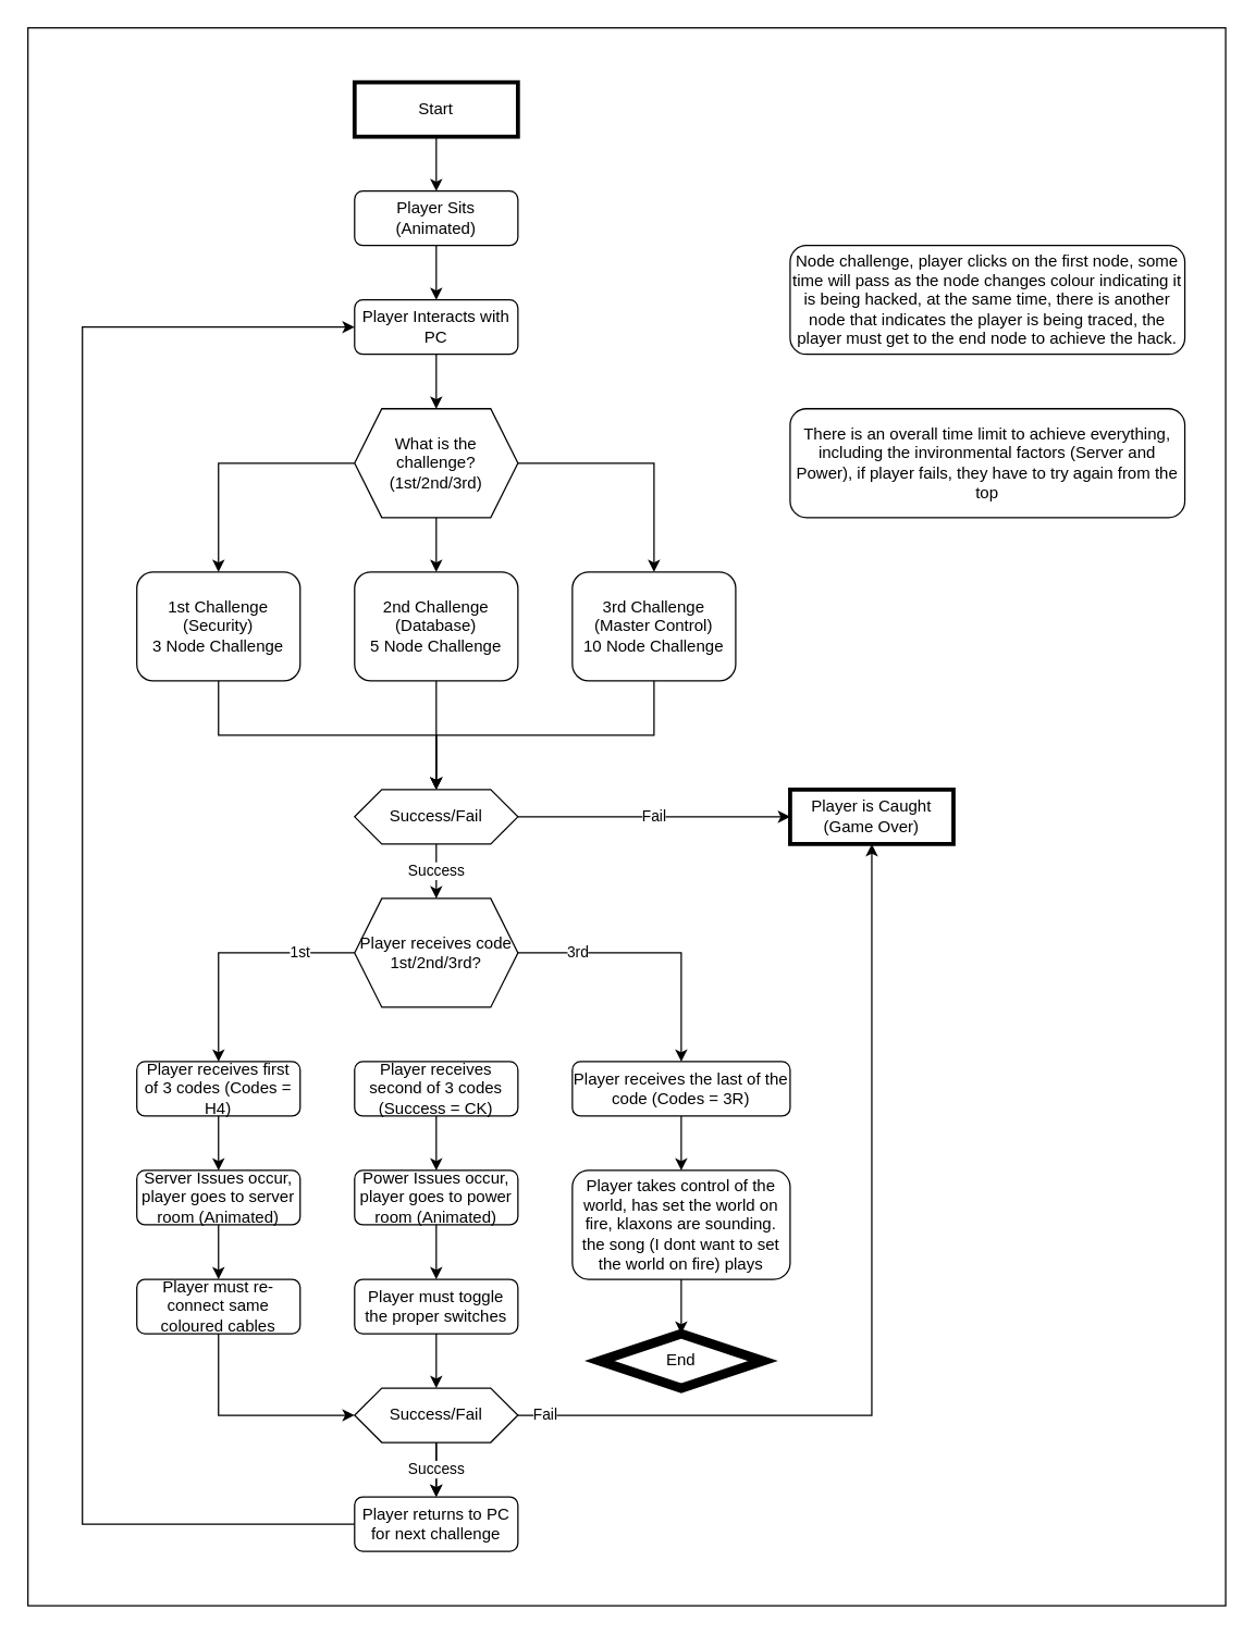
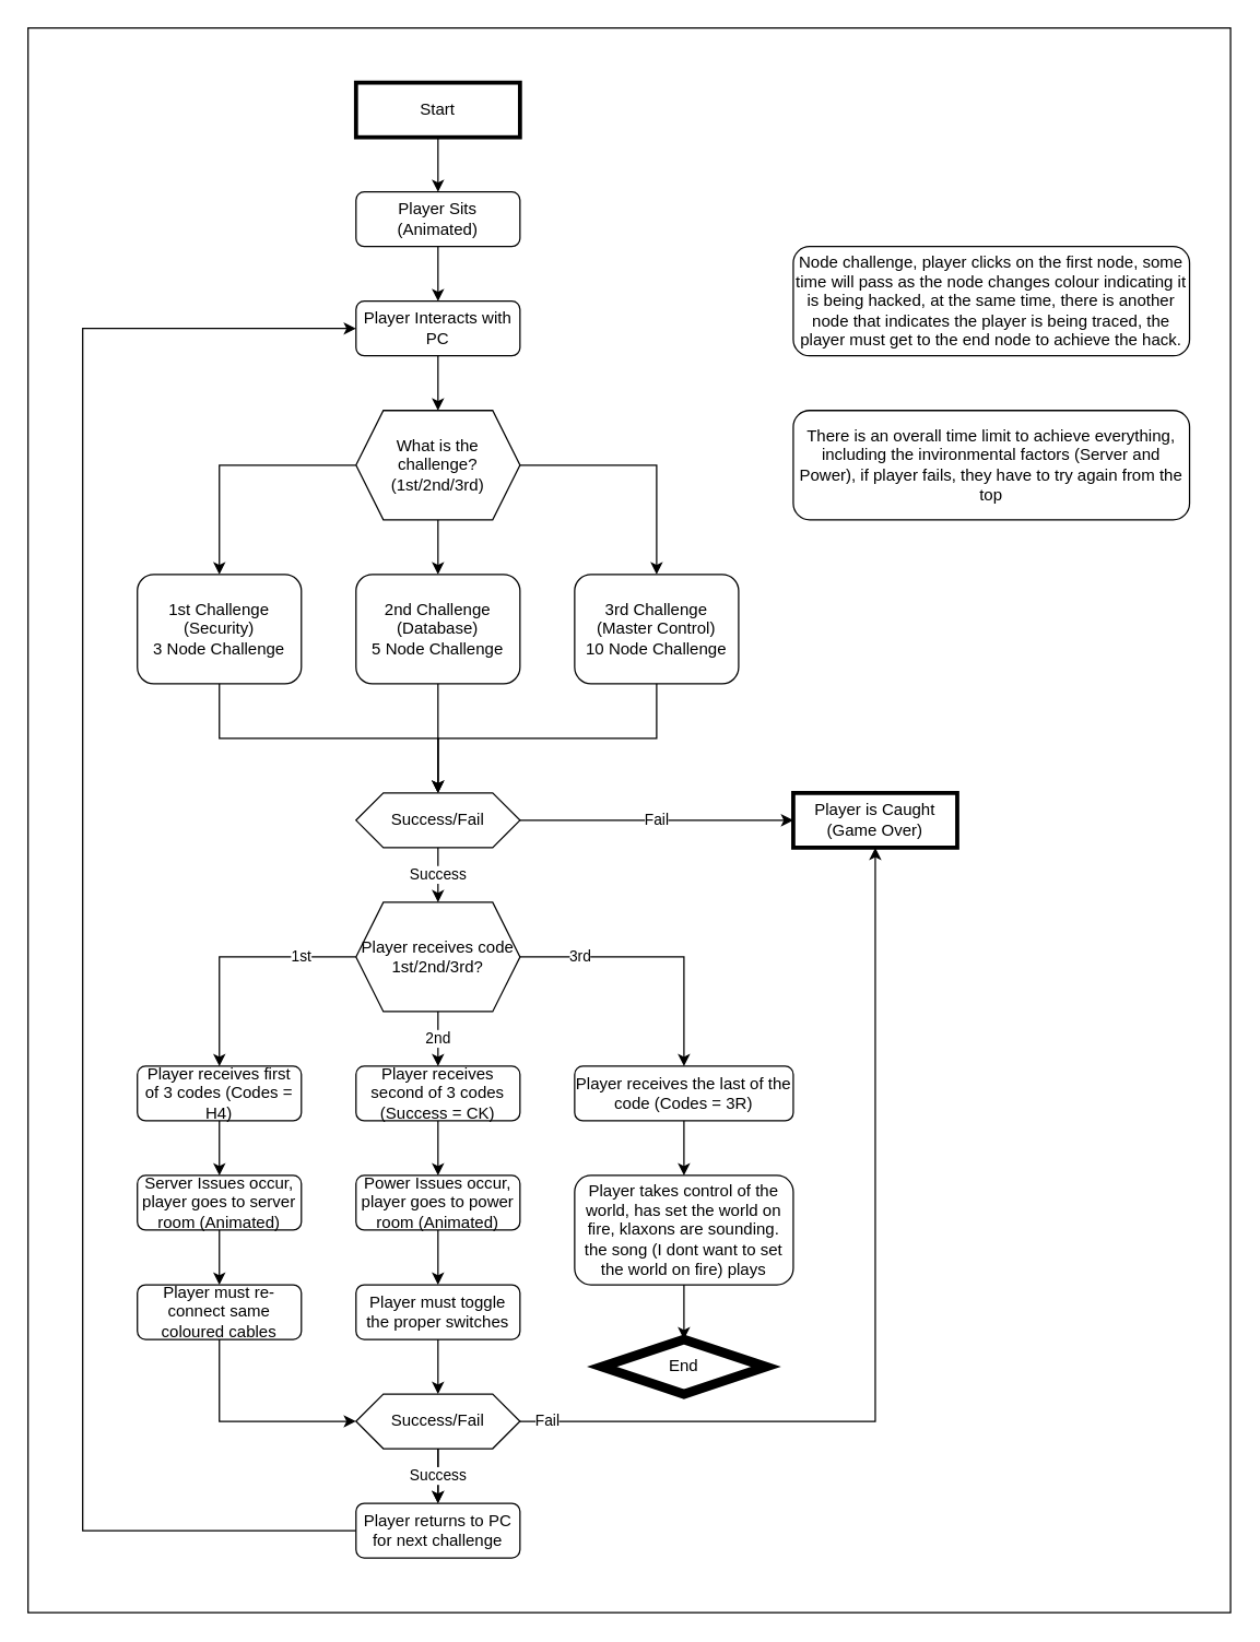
+ <mxCell id="31" value="2nd" style="edgeStyle=orthogonalEdgeStyle;rounded=0;orthogonalLoop=1;jettySize=auto;html=1;entryX=0.5;entryY=0;entryDx=0;entryDy=0;" parent="1" source="34" target="27" edge="1"><mxGeometry relative="1" as="geometry" /></mxCell>
